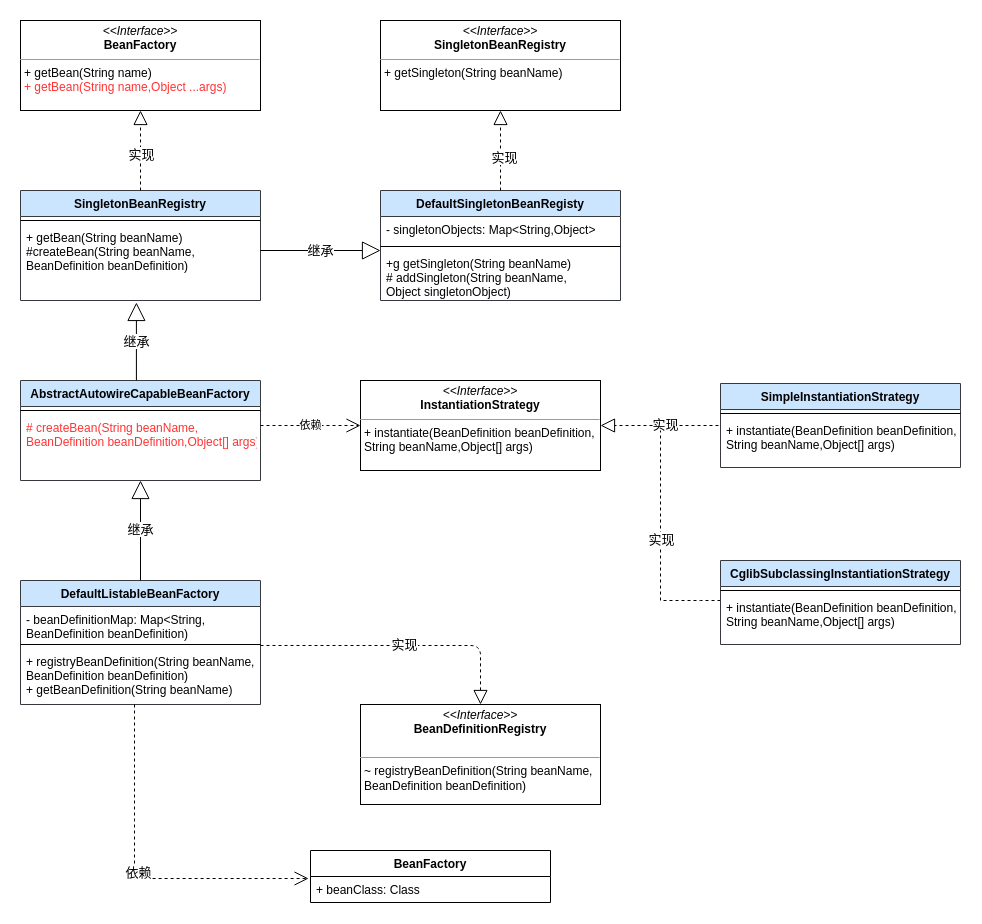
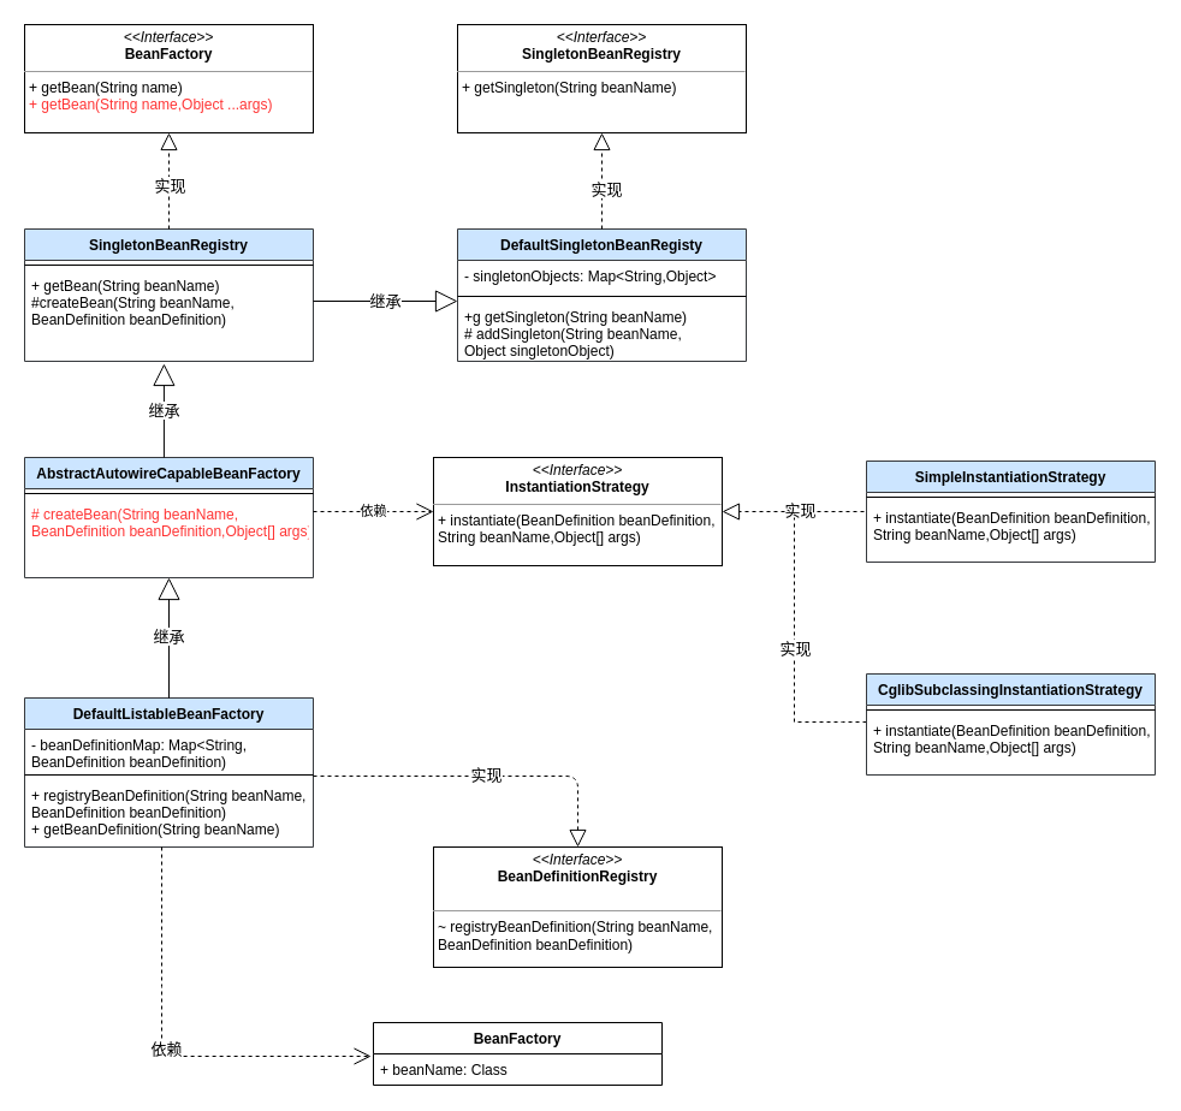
- <mxCell id="29" value="+ beanClass: Class" style="text;strokeColor=none;fillColor=none;align=left;verticalAlign=top;spacingLeft=4;spacingRight=4;overflow=hidden;rotatable=0;points=[[0,0.5],[1,0.5]];portConstraint=eastwest;" parent="28" vertex="1"><mxGeometry y="26" width="240" height="26" as="geometry" /></mxCell>
+ <mxCell id="29" value="+ beanName: Class" style="text;strokeColor=none;fillColor=none;align=left;verticalAlign=top;spacingLeft=4;spacingRight=4;overflow=hidden;rotatable=0;points=[[0,0.5],[1,0.5]];portConstraint=eastwest;" parent="28" vertex="1"><mxGeometry y="26" width="240" height="26" as="geometry" /></mxCell>
